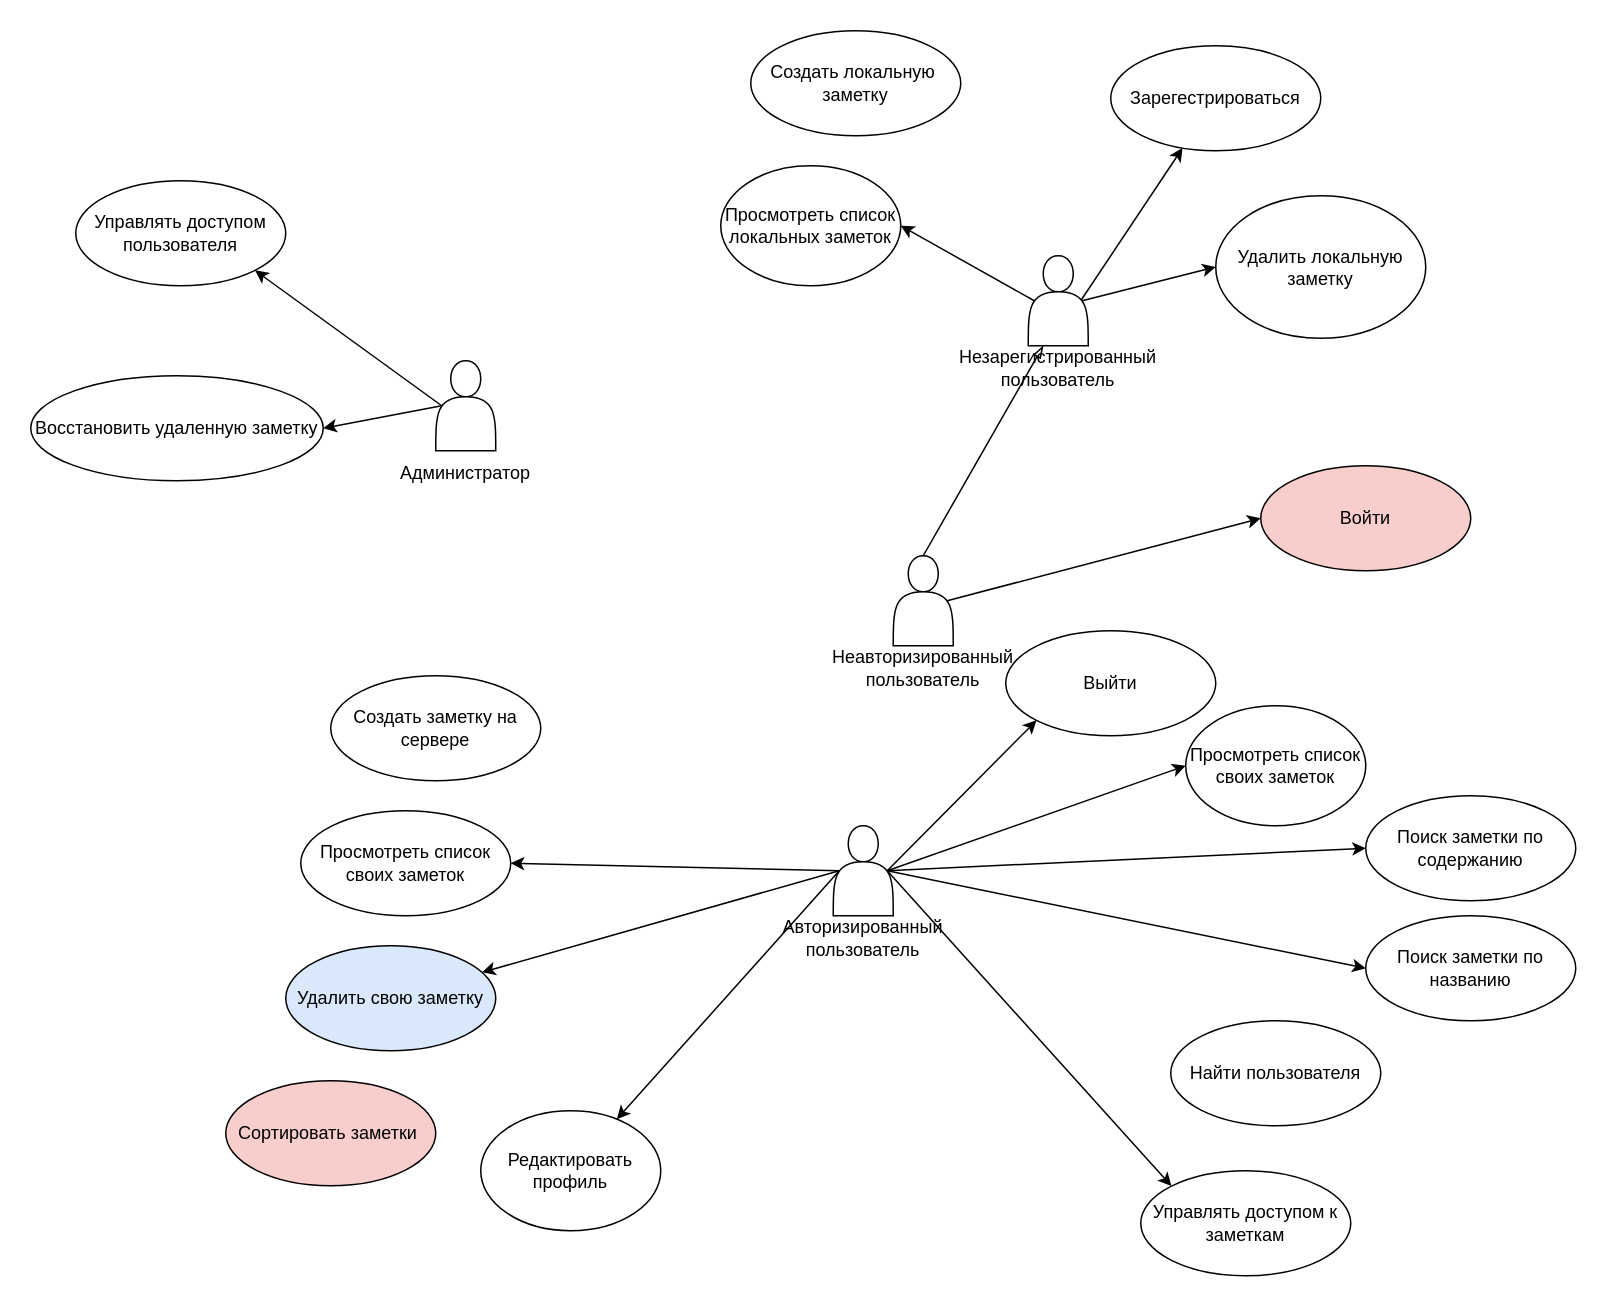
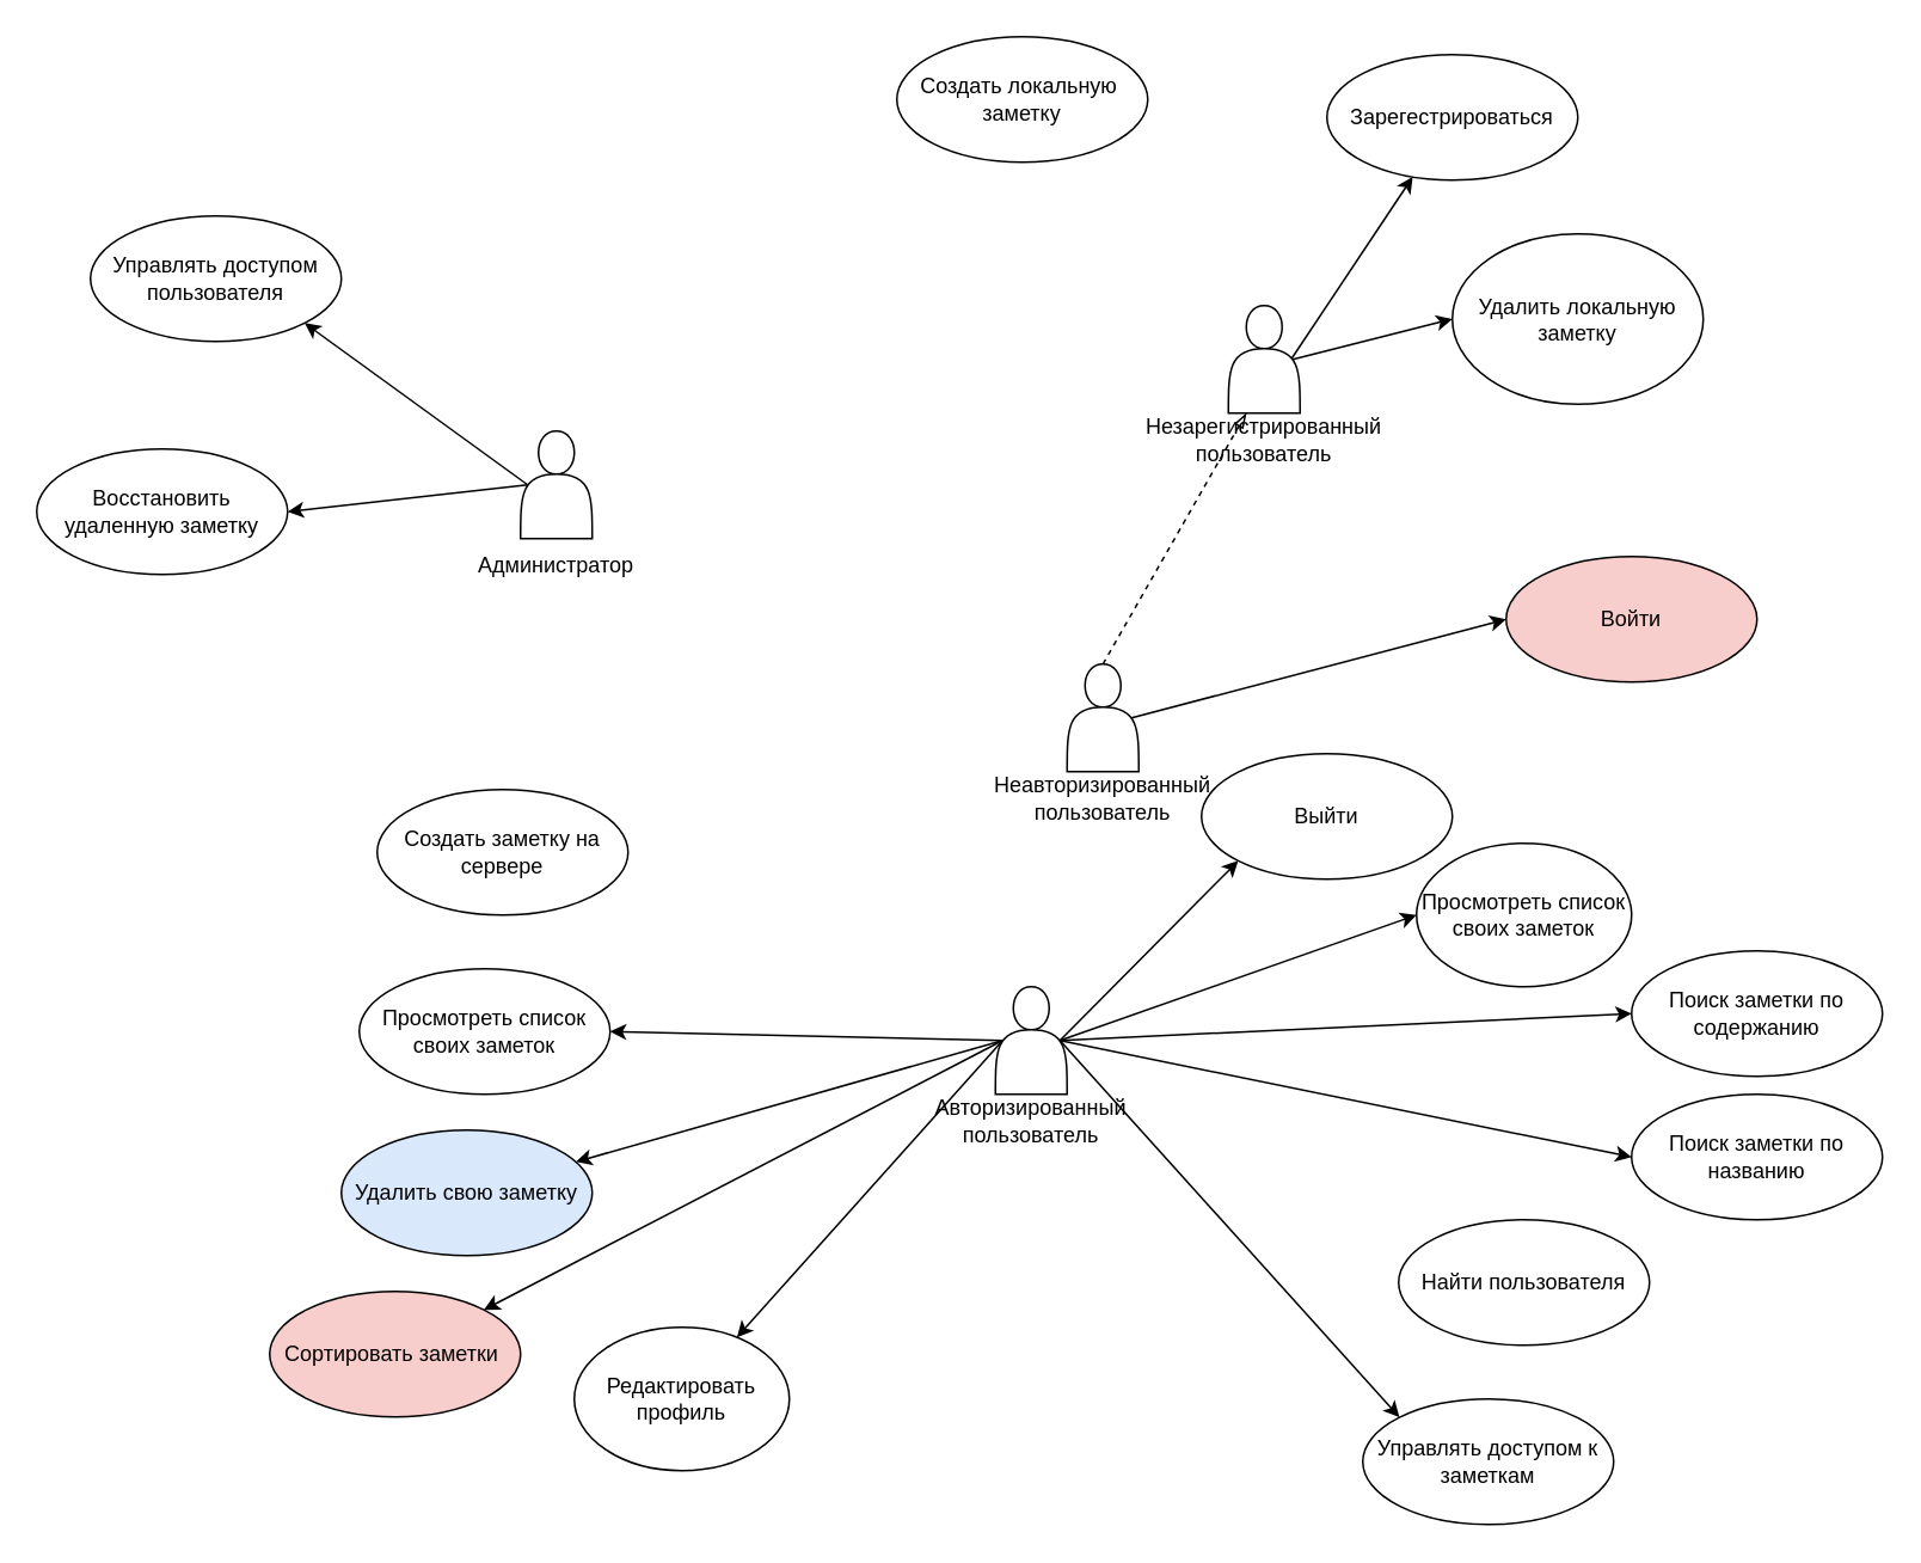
- <mxCell id="3" value="Просмотреть список локальных заметок" style="ellipse;whiteSpace=wrap;html=1;" vertex="1" parent="1"><mxGeometry x="480" y="110" width="120" height="80" as="geometry" /></mxCell>
- <mxCell id="4" value="" style="endArrow=classic;html=1;rounded=0;exitX=0.1;exitY=0.5;exitDx=0;exitDy=0;exitPerimeter=0;entryX=1;entryY=0.5;entryDx=0;entryDy=0;" edge="1" parent="1" source="24" target="3"><mxGeometry width="50" height="50" relative="1" as="geometry"><mxPoint x="690" y="200" as="sourcePoint" /><mxPoint x="529.999" y="199.996" as="targetPoint" /></mxGeometry></mxCell>
- <mxCell id="38" value="Восстановить удаленную заметку" style="ellipse;whiteSpace=wrap;html=1;" vertex="1" parent="1"><mxGeometry x="20" y="250" width="195" height="70" as="geometry" /></mxCell>
+ <mxCell id="38" value="Восстановить удаленную заметку" style="ellipse;whiteSpace=wrap;html=1;" vertex="1" parent="1"><mxGeometry x="20" y="250" width="140" height="70" as="geometry" /></mxCell>
- <mxCell id="35" value="" style="endArrow=blockThin;html=1;rounded=0;exitX=0.5;exitY=0;exitDx=0;exitDy=0;entryX=0.25;entryY=1;entryDx=0;entryDy=0;endFill=0;" edge="1" parent="1" source="32" target="24"><mxGeometry width="50" height="50" relative="1" as="geometry"><mxPoint x="580" y="290" as="sourcePoint" /><mxPoint x="630" y="240" as="targetPoint" /></mxGeometry></mxCell>
+ <mxCell id="35" value="" style="endArrow=blockThin;html=1;rounded=0;exitX=0.5;exitY=0;exitDx=0;exitDy=0;entryX=0.25;entryY=1;entryDx=0;entryDy=0;endFill=0;dashed=1;" edge="1" parent="1" source="32" target="24"><mxGeometry width="50" height="50" relative="1" as="geometry"><mxPoint x="580" y="290" as="sourcePoint" /><mxPoint x="630" y="240" as="targetPoint" /></mxGeometry></mxCell>
- <mxCell id="8" value="Создать заметку на сервере" style="ellipse;whiteSpace=wrap;html=1;" vertex="1" parent="1"><mxGeometry x="220" y="450" width="140" height="70" as="geometry" /></mxCell>
+ <mxCell id="8" value="Создать заметку на сервере" style="ellipse;whiteSpace=wrap;html=1;" vertex="1" parent="1"><mxGeometry x="210" y="440" width="140" height="70" as="geometry" /></mxCell>
+ <mxCell id="26" value="" style="endArrow=classic;html=1;rounded=0;exitX=0.1;exitY=0.5;exitDx=0;exitDy=0;exitPerimeter=0;entryX=1;entryY=0;entryDx=0;entryDy=0;" edge="1" parent="1" source="23" target="25"><mxGeometry width="50" height="50" relative="1" as="geometry"><mxPoint x="510" y="770" as="sourcePoint" /><mxPoint x="560" y="720" as="targetPoint" /></mxGeometry></mxCell>
